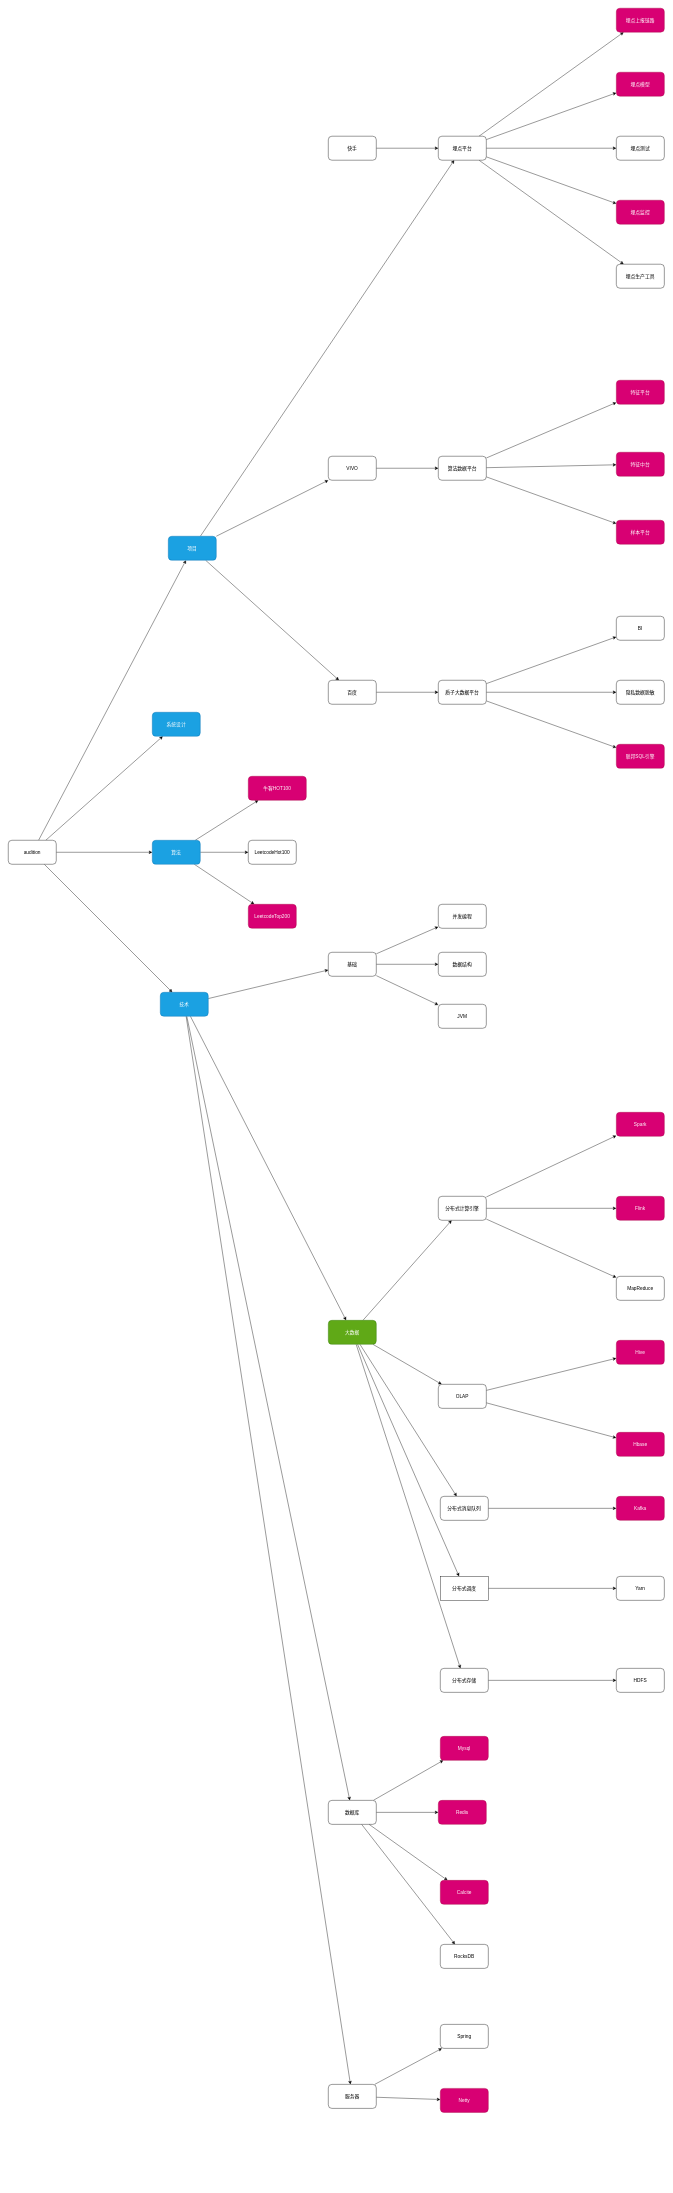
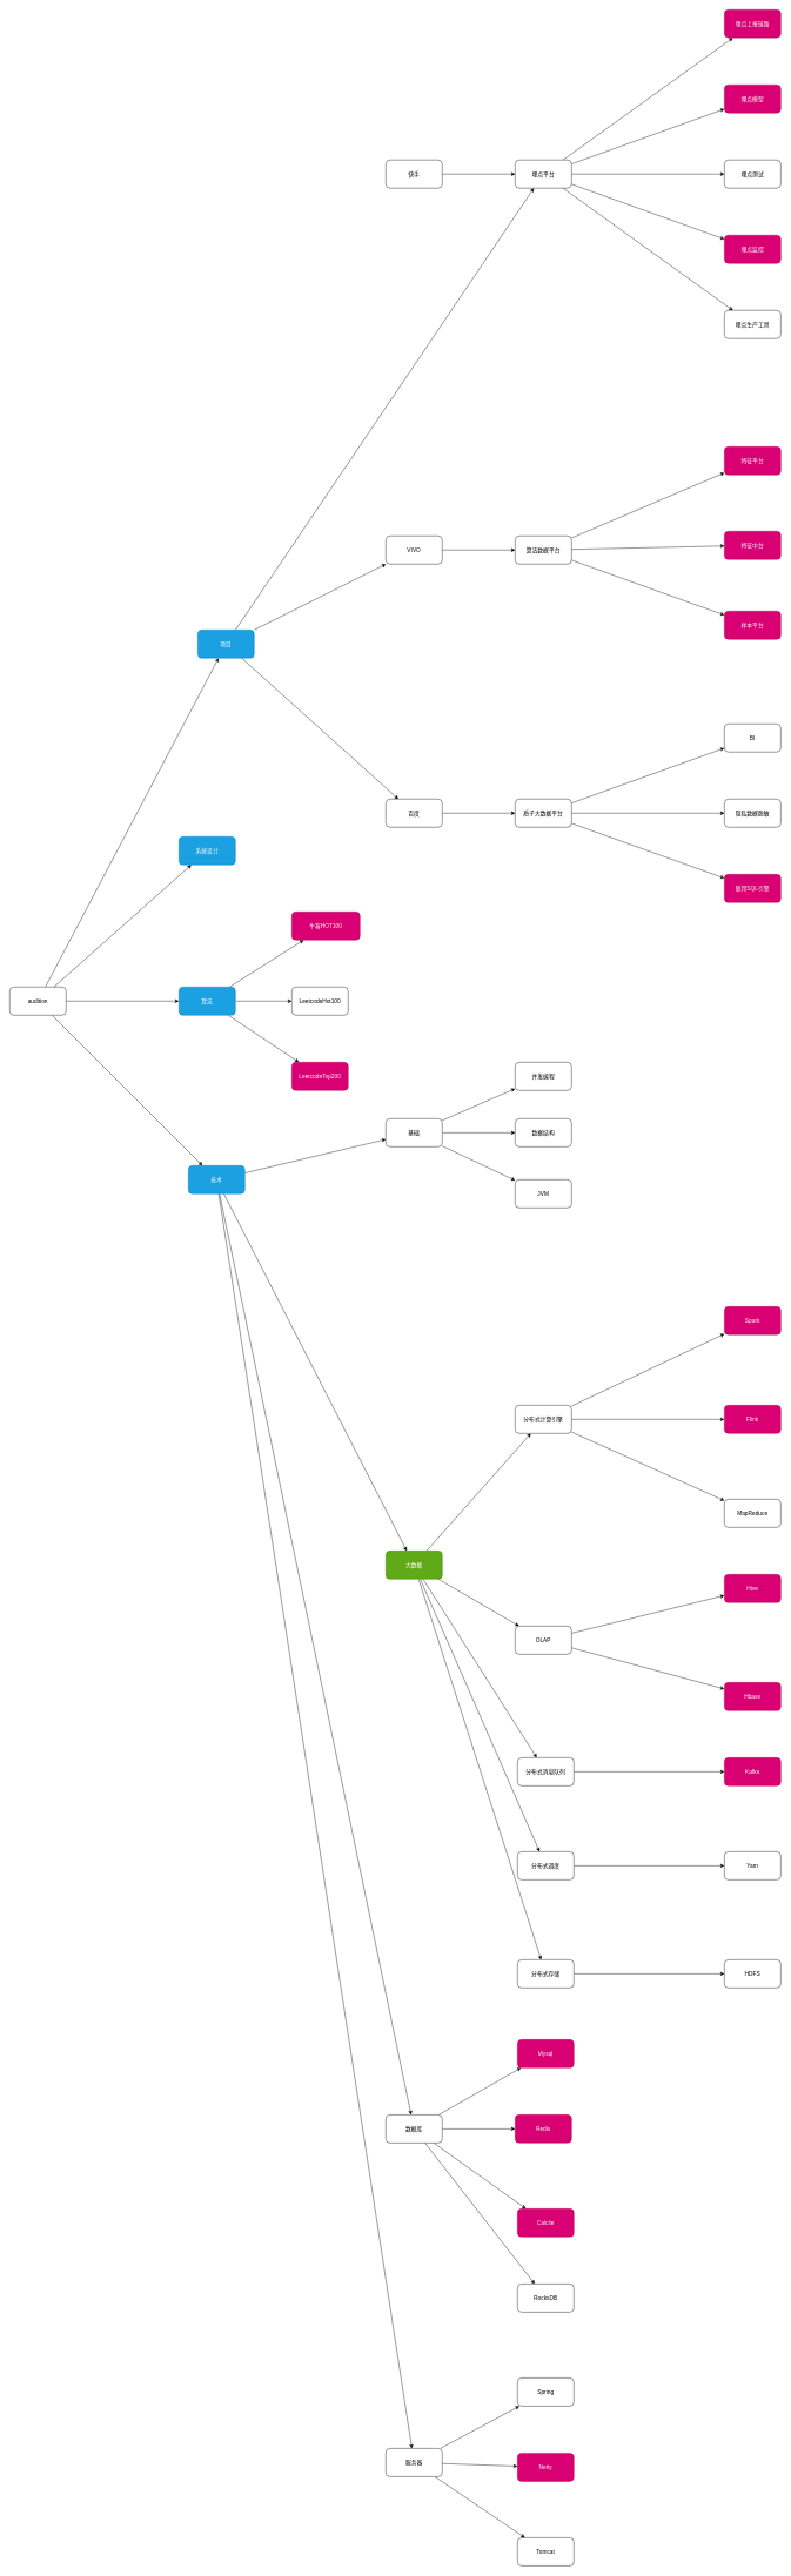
- <mxCell id="86" value="分布式调度" style="whiteSpace=wrap;html=1;rounded=0;" parent="1" vertex="1"><mxGeometry x="1100" y="3940" width="120" height="60" as="geometry" /></mxCell>
+ <mxCell id="86" value="分布式调度" style="rounded=1;whiteSpace=wrap;html=1;" parent="1" vertex="1"><mxGeometry x="1100" y="3940" width="120" height="60" as="geometry" /></mxCell>
+ <mxCell id="55" value="" style="rounded=0;orthogonalLoop=1;jettySize=auto;html=1;" edge="1" parent="1" source="57" target="95"><mxGeometry relative="1" as="geometry" /></mxCell>
+ <mxCell id="95" value="Tomcat" style="rounded=1;whiteSpace=wrap;html=1;" vertex="1" parent="1"><mxGeometry x="1100" y="5400" width="120" height="60" as="geometry" /></mxCell>
